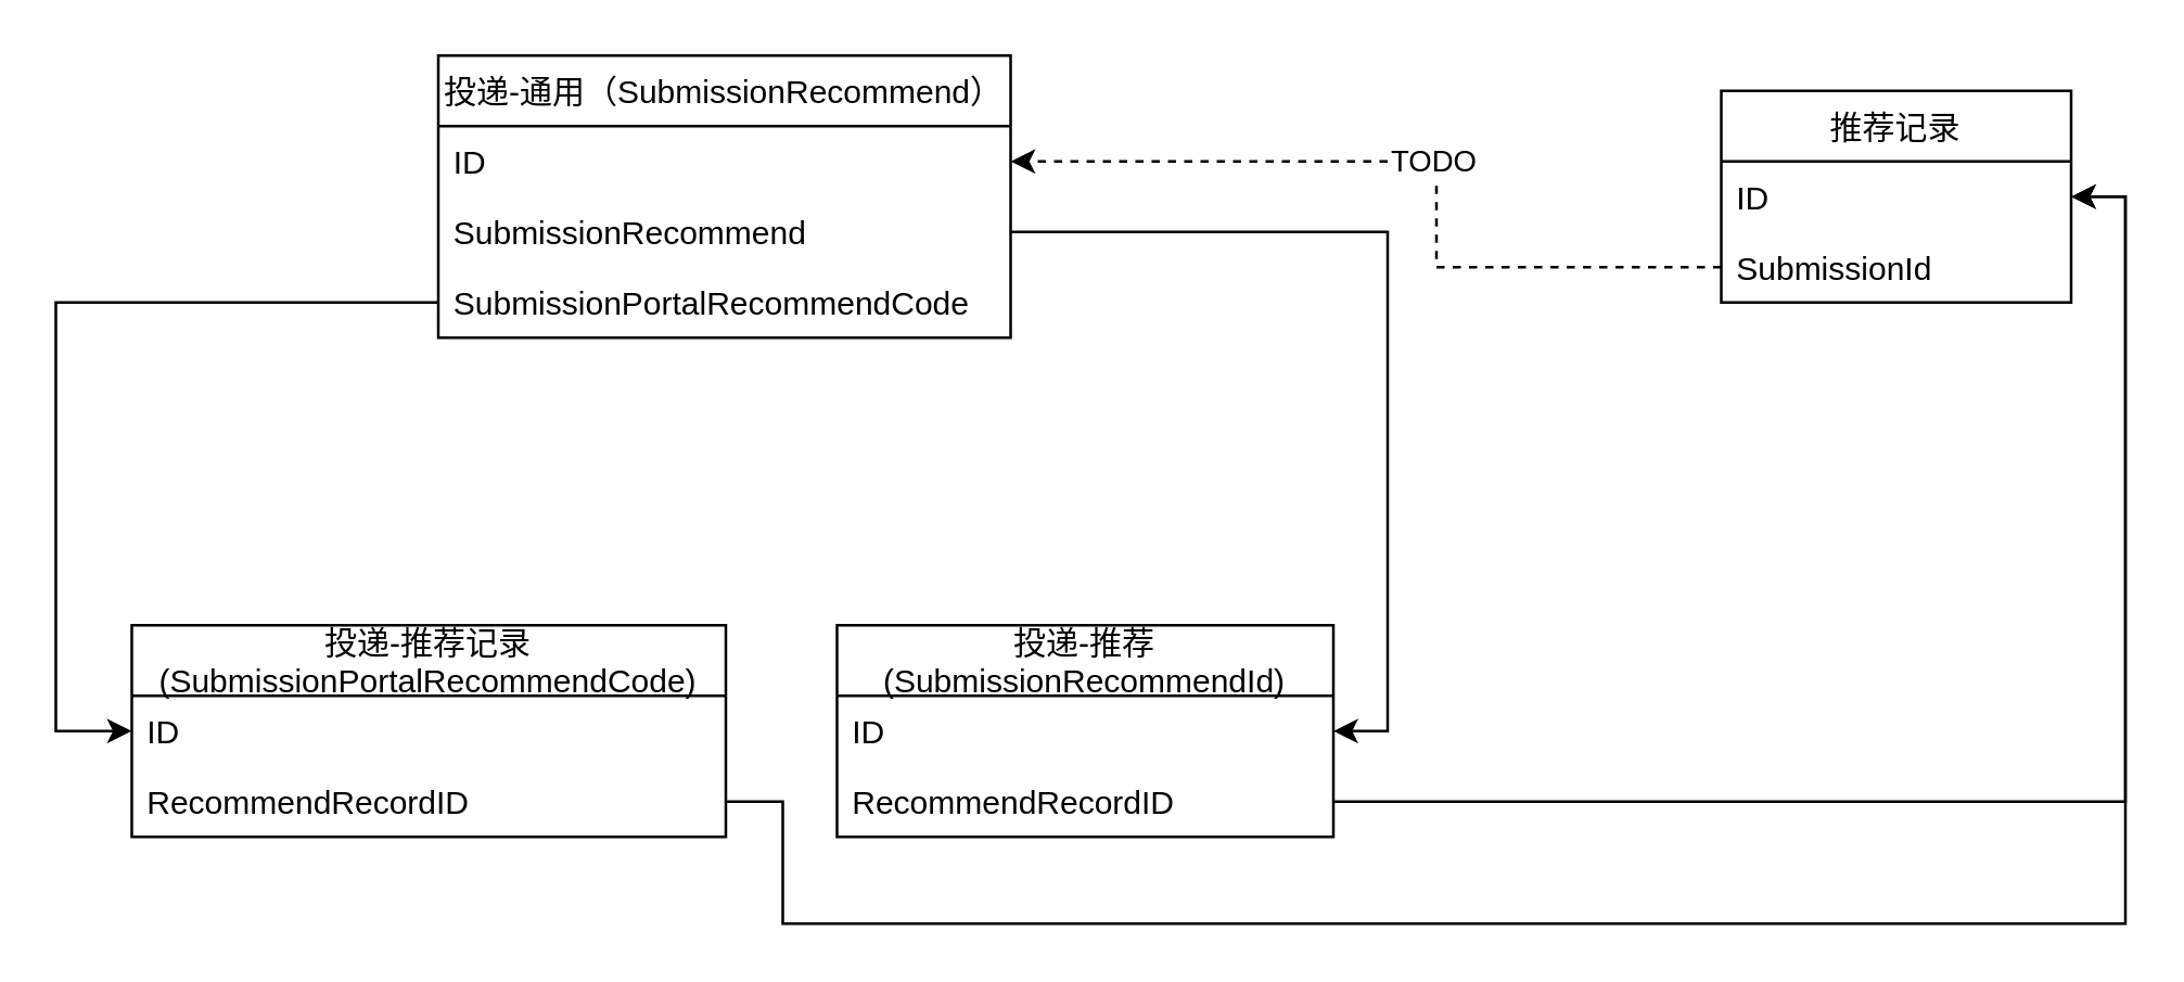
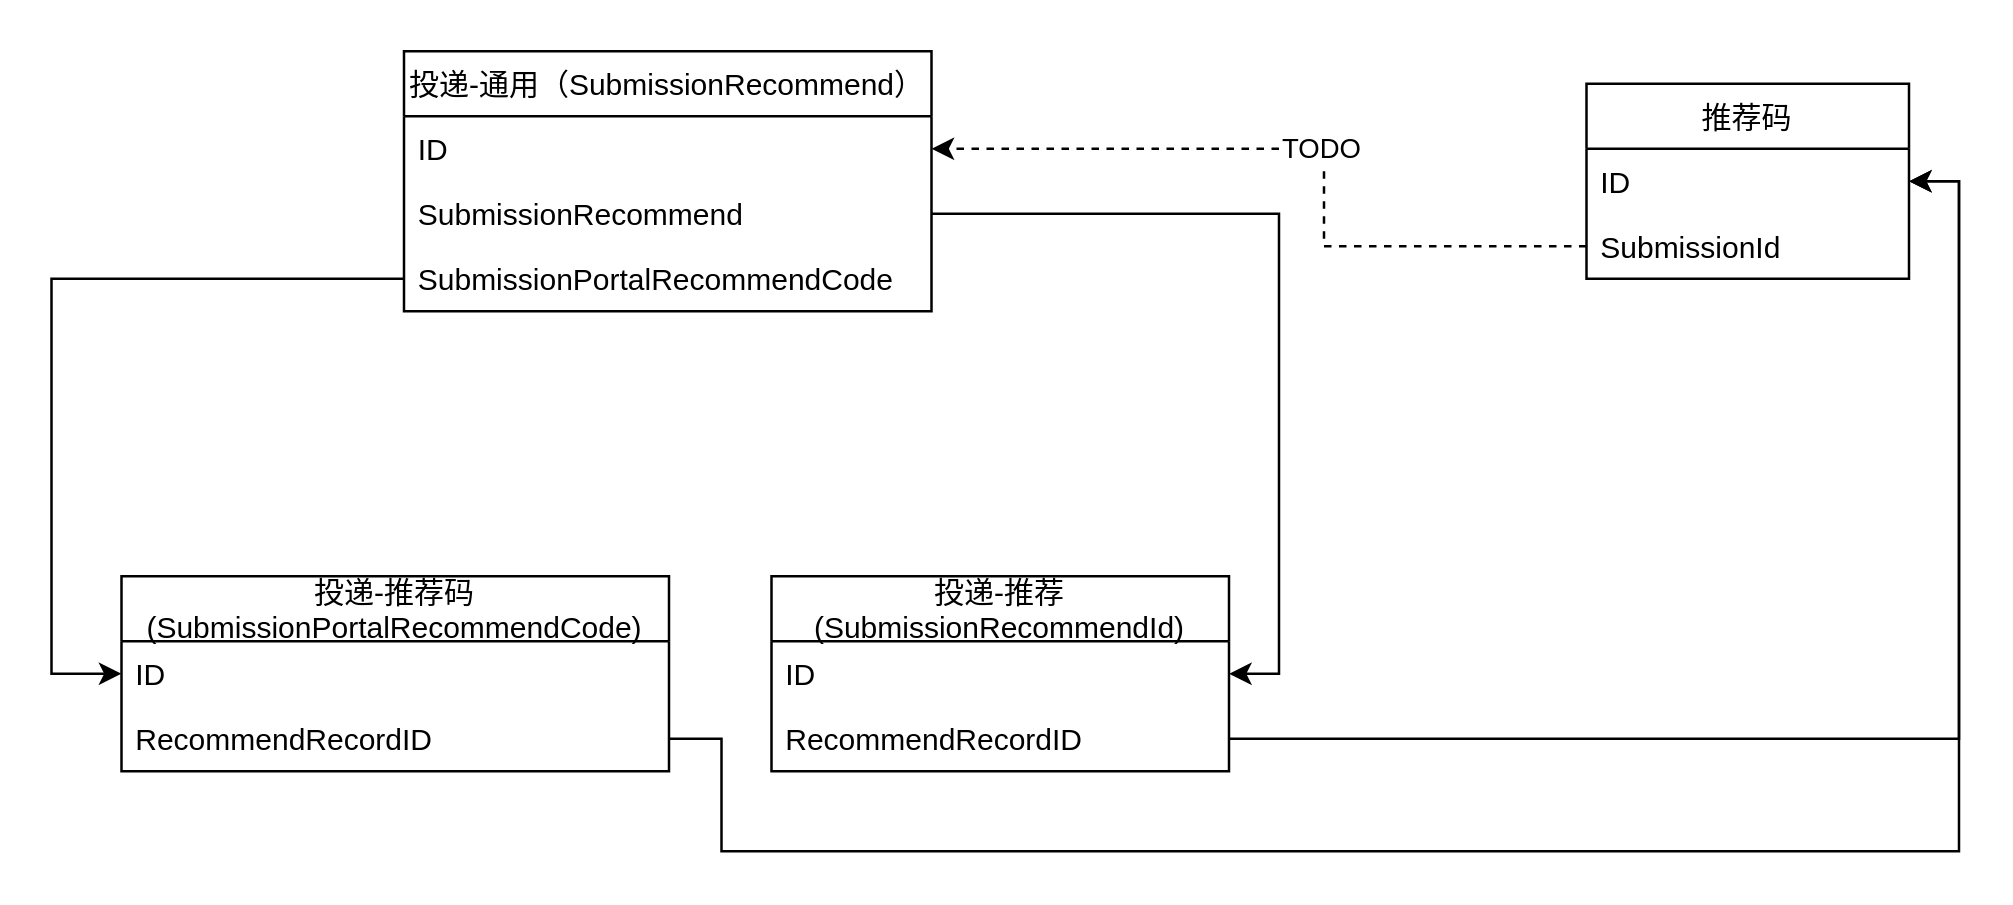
- <mxCell id="12" value="推荐记录" style="swimlane;fontStyle=0;childLayout=stackLayout;horizontal=1;startSize=26;fillColor=none;horizontalStack=0;resizeParent=1;resizeParentMax=0;resizeLast=0;collapsible=1;marginBottom=0;" vertex="1" parent="1"><mxGeometry x="634" y="33" width="129" height="78" as="geometry" /></mxCell>
+ <mxCell id="12" value="推荐码" style="swimlane;fontStyle=0;childLayout=stackLayout;horizontal=1;startSize=26;fillColor=none;horizontalStack=0;resizeParent=1;resizeParentMax=0;resizeLast=0;collapsible=1;marginBottom=0;" vertex="1" parent="1"><mxGeometry x="634" y="33" width="129" height="78" as="geometry" /></mxCell>
- <mxCell id="6" value="投递-推荐记录&#10;(SubmissionPortalRecommendCode)" style="swimlane;fontStyle=0;childLayout=stackLayout;horizontal=1;startSize=26;fillColor=none;horizontalStack=0;resizeParent=1;resizeParentMax=0;resizeLast=0;collapsible=1;marginBottom=0;" vertex="1" parent="1"><mxGeometry x="48" y="230" width="219" height="78" as="geometry" /></mxCell>
+ <mxCell id="6" value="投递-推荐码&#10;(SubmissionPortalRecommendCode)" style="swimlane;fontStyle=0;childLayout=stackLayout;horizontal=1;startSize=26;fillColor=none;horizontalStack=0;resizeParent=1;resizeParentMax=0;resizeLast=0;collapsible=1;marginBottom=0;" vertex="1" parent="1"><mxGeometry x="48" y="230" width="219" height="78" as="geometry" /></mxCell>
